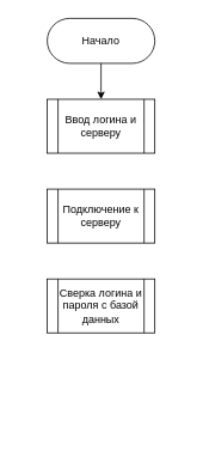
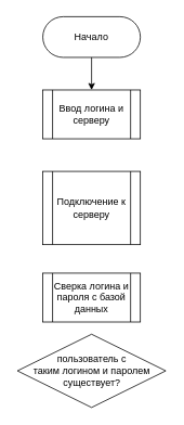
- <mxCell id="5" value="Подключение к серверу" style="shape=process;whiteSpace=wrap;html=1;backgroundOutline=1;" vertex="1" parent="1"><mxGeometry x="52" y="210" width="120" height="60" as="geometry" /></mxCell>
+ <mxCell id="5" value="Подключение к серверу" style="shape=process;whiteSpace=wrap;html=1;backgroundOutline=1;" vertex="1" parent="1"><mxGeometry x="52" y="210" width="120" height="90" as="geometry" /></mxCell>
- <mxCell id="6" value="Сверка логина и пароля с базой данных" style="shape=process;whiteSpace=wrap;html=1;backgroundOutline=1;" vertex="1" parent="1"><mxGeometry x="52" y="310" width="120" height="60" as="geometry" /></mxCell>
+ <mxCell id="6" value="Сверка логина и пароля с базой данных" style="shape=process;whiteSpace=wrap;html=1;backgroundOutline=1;" vertex="1" parent="1"><mxGeometry x="52" y="335" width="120" height="60" as="geometry" /></mxCell>
+ <mxCell id="7" value="пользователь с &lt;br&gt;таким логином и паролем&lt;br&gt;существует?" style="rhombus;whiteSpace=wrap;html=1;" vertex="1" parent="1"><mxGeometry x="20.75" y="410" width="182.5" height="90" as="geometry" /></mxCell>
